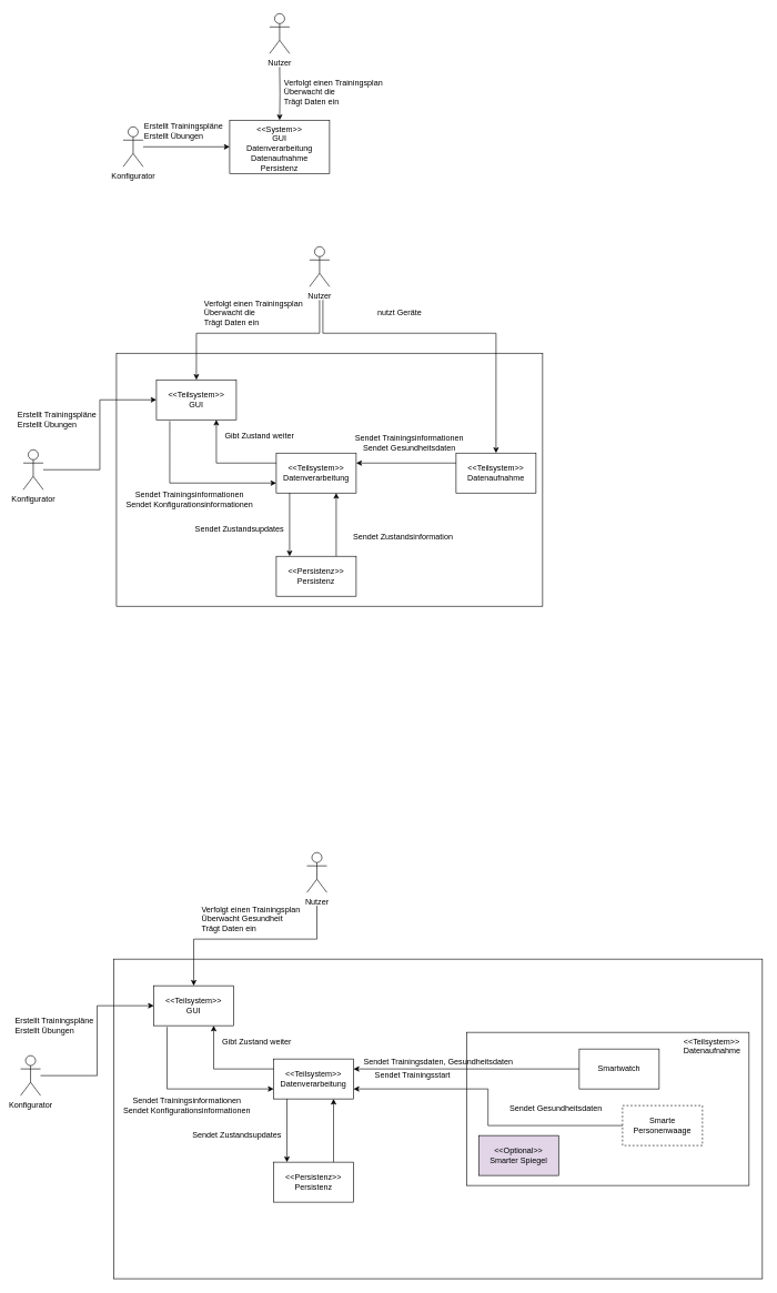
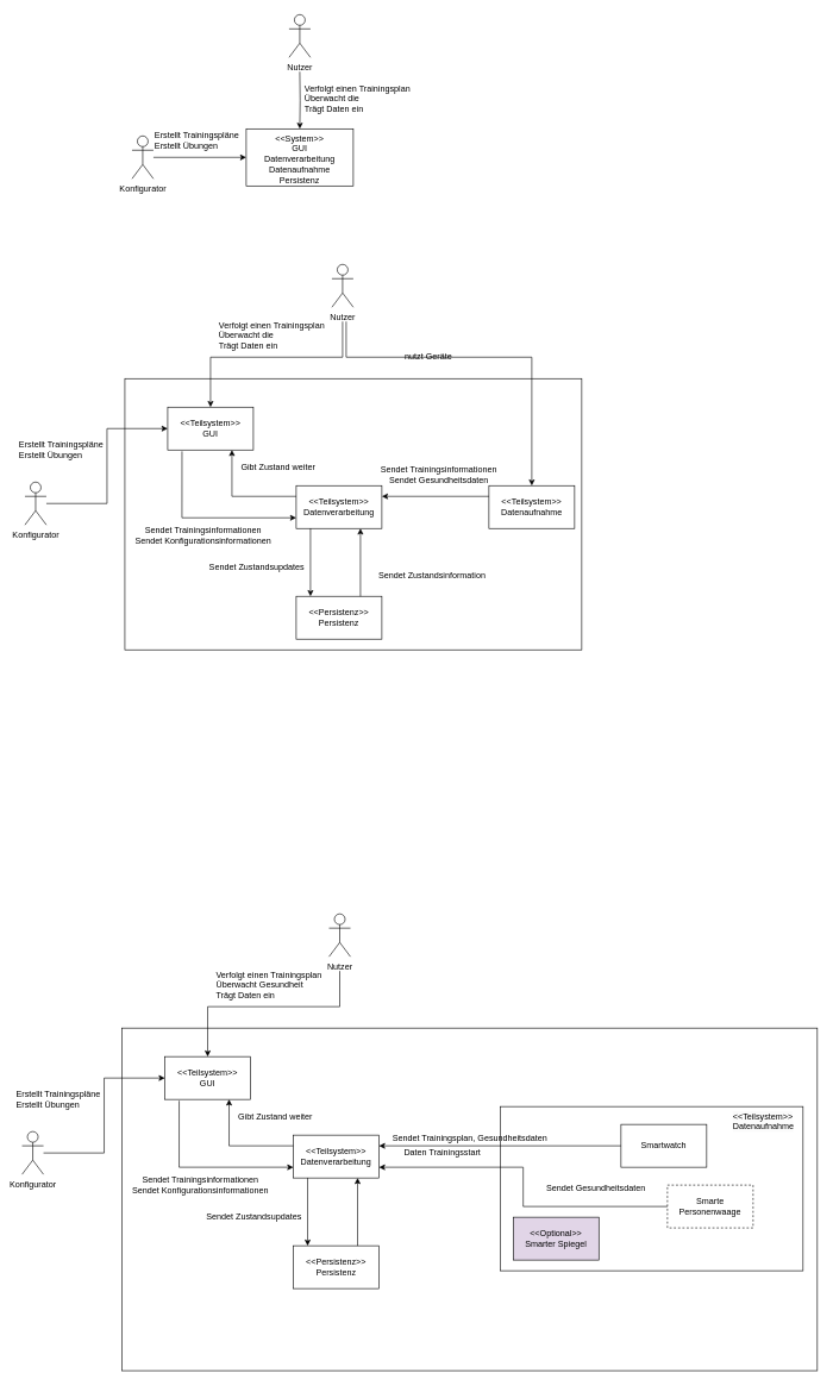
- <mxCell id="25" value="nutzt Geräte" style="text;html=1;align=center;verticalAlign=middle;resizable=0;points=[];autosize=1;strokeColor=none;fillColor=none;" parent="1" vertex="1"><mxGeometry x="554" y="455" width="90" height="30" as="geometry" /></mxCell>
+ <mxCell id="25" value="nutzt Geräte" style="text;html=1;align=center;verticalAlign=middle;resizable=0;points=[];autosize=1;strokeColor=none;fillColor=none;" parent="1" vertex="1"><mxGeometry x="554" y="485" width="90" height="30" as="geometry" /></mxCell>
- <mxCell id="56" value="Sendet Trainingsdaten, Gesundheitsdaten" style="text;html=1;align=center;verticalAlign=middle;resizable=0;points=[];autosize=1;strokeColor=none;fillColor=none;" parent="1" vertex="1"><mxGeometry x="532" y="1580" width="250" height="30" as="geometry" /></mxCell>
+ <mxCell id="56" value="Sendet Trainingsplan, Gesundheitsdaten" style="text;html=1;align=center;verticalAlign=middle;resizable=0;points=[];autosize=1;strokeColor=none;fillColor=none;" parent="1" vertex="1"><mxGeometry x="532" y="1580" width="250" height="30" as="geometry" /></mxCell>
- <mxCell id="58" value="Sendet Trainingsstart" style="text;html=1;align=center;verticalAlign=middle;whiteSpace=wrap;rounded=0;" vertex="1" parent="1"><mxGeometry x="544" y="1600" width="150" height="30" as="geometry" /></mxCell>
+ <mxCell id="58" value="Daten Trainingsstart" style="text;html=1;align=center;verticalAlign=middle;whiteSpace=wrap;rounded=0;" vertex="1" parent="1"><mxGeometry x="544" y="1600" width="150" height="30" as="geometry" /></mxCell>
